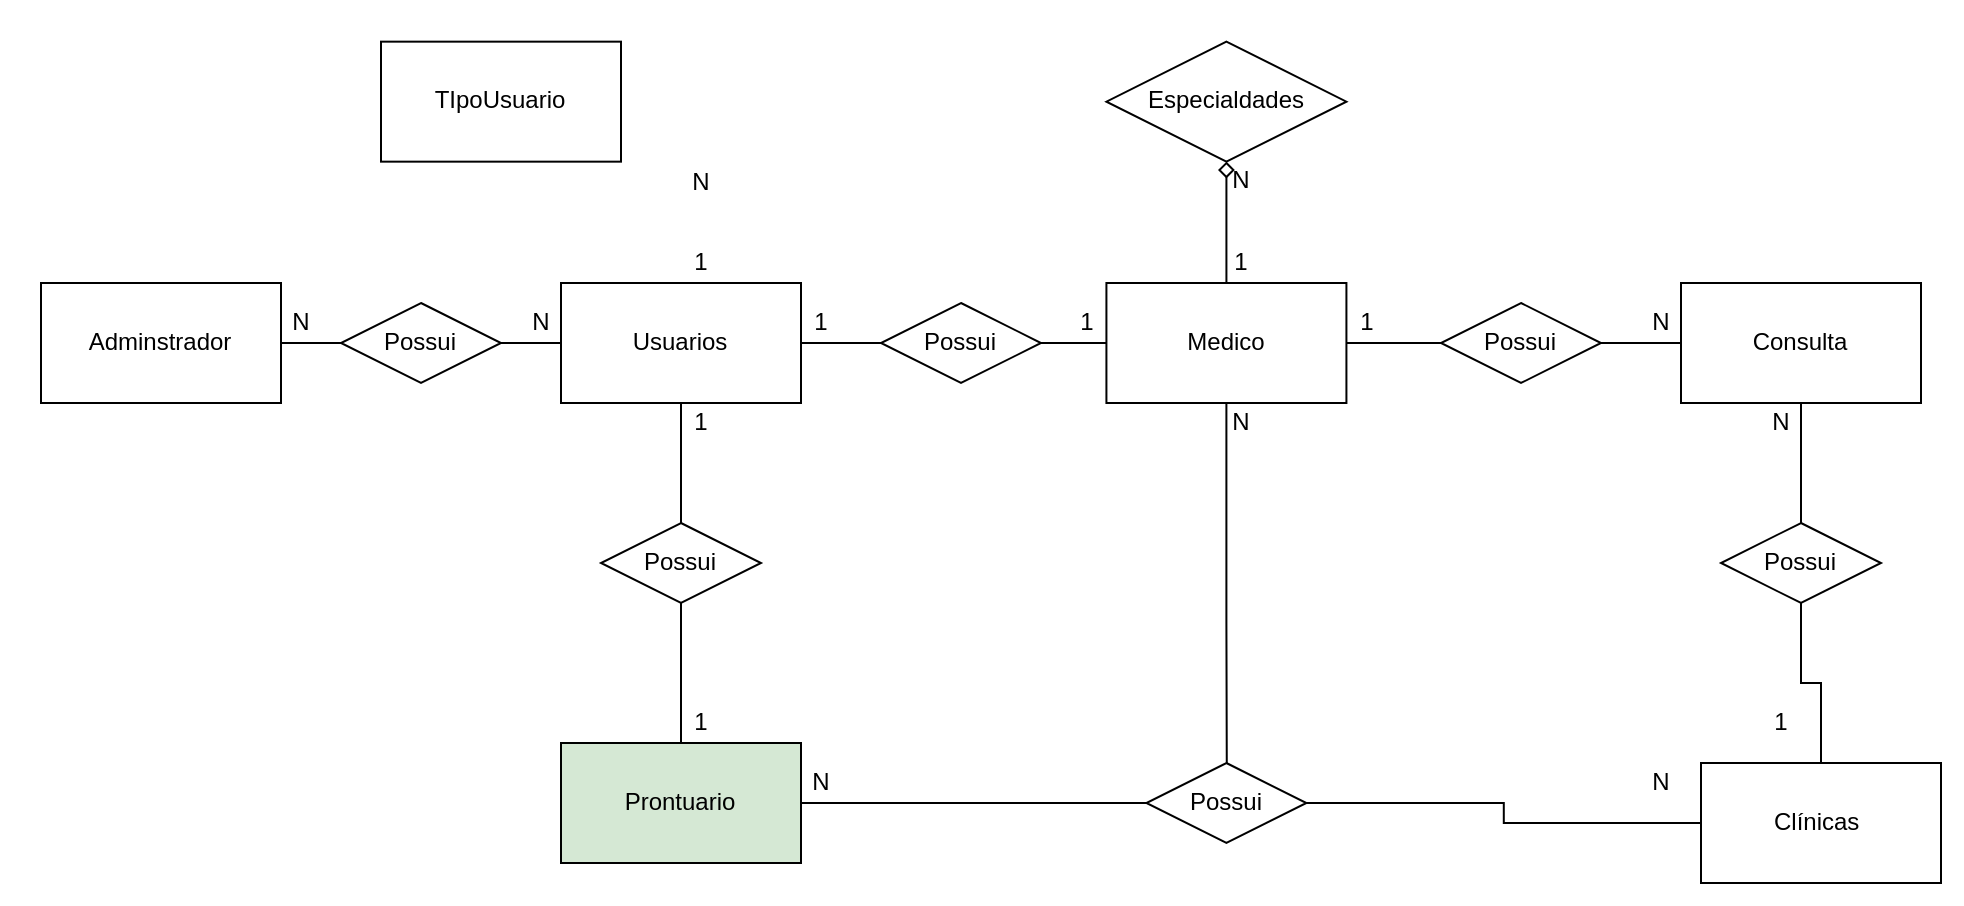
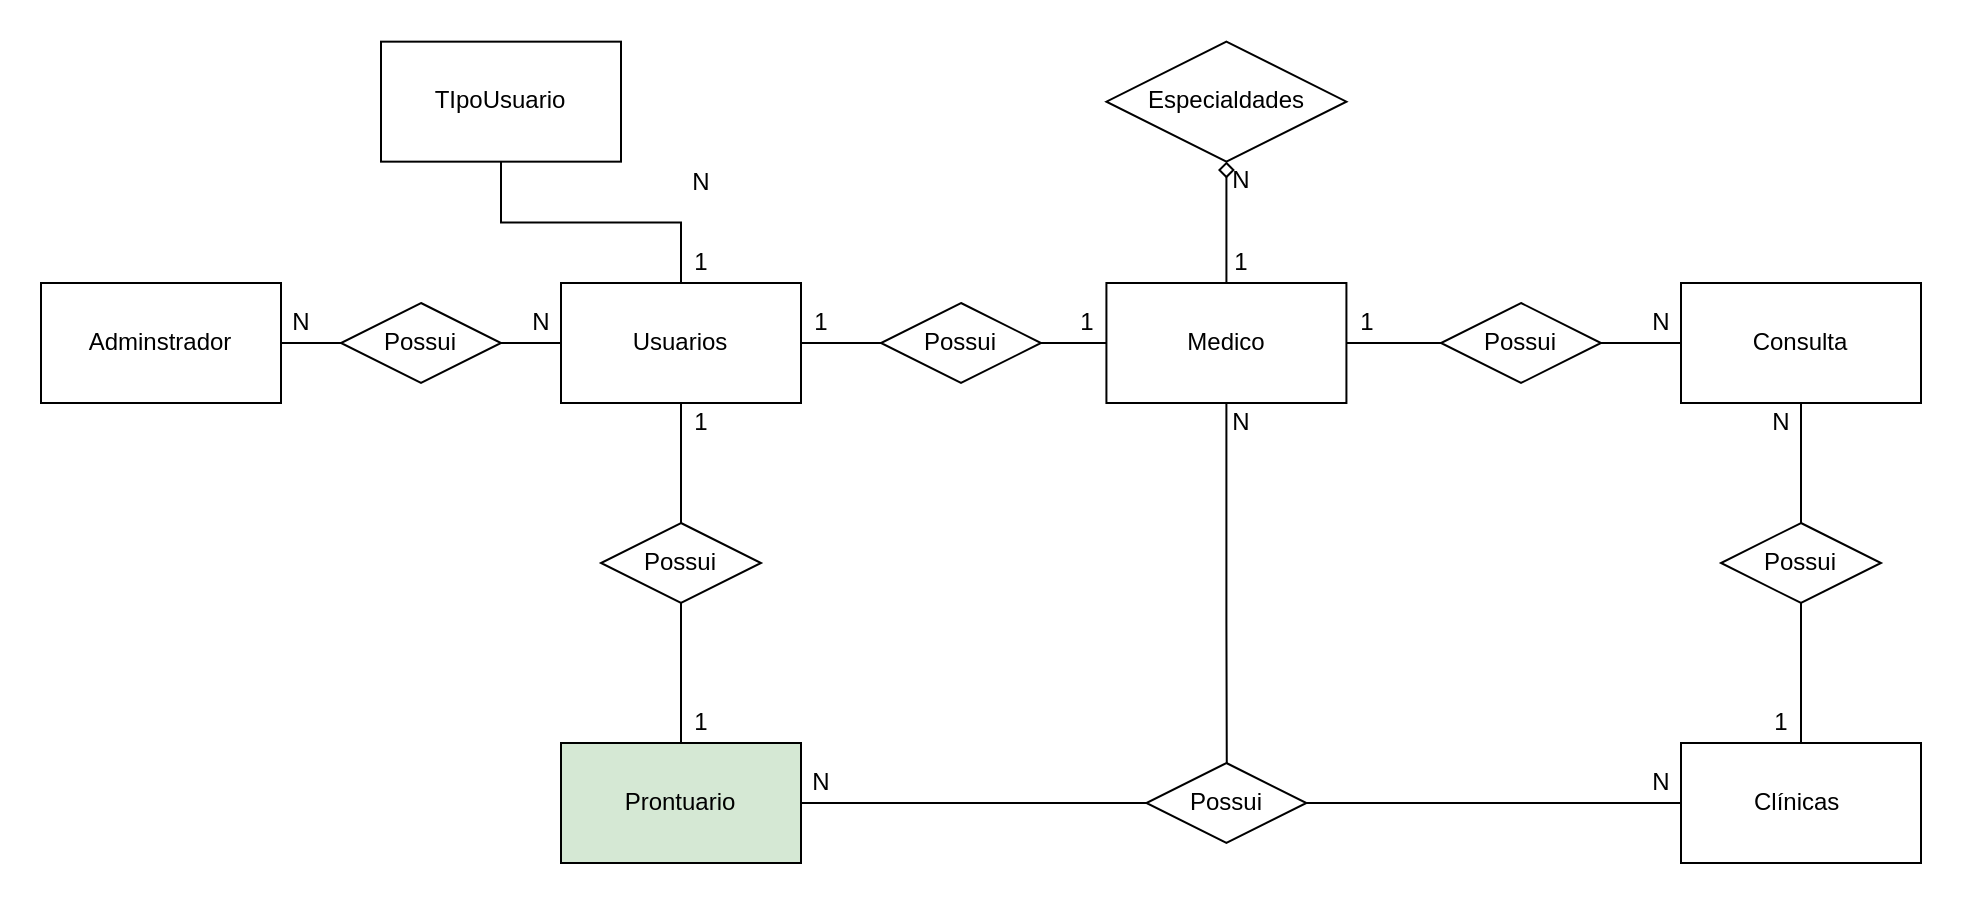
+ <mxCell id="5" style="edgeStyle=orthogonalEdgeStyle;rounded=0;orthogonalLoop=1;jettySize=auto;html=1;entryX=0.5;entryY=1;entryDx=0;entryDy=0;endArrow=none;endFill=0;" edge="1" parent="1" source="6" target="36"><mxGeometry relative="1" as="geometry" /></mxCell>
- <mxCell id="3" value="Clínicas&amp;nbsp;" style="rounded=0;whiteSpace=wrap;html=1;" parent="1" vertex="1"><mxGeometry x="850" y="381" width="120" height="60" as="geometry" /></mxCell>
+ <mxCell id="3" value="Clínicas&amp;nbsp;" style="rounded=0;whiteSpace=wrap;html=1;" parent="1" vertex="1"><mxGeometry x="840" y="371" width="120" height="60" as="geometry" /></mxCell>
